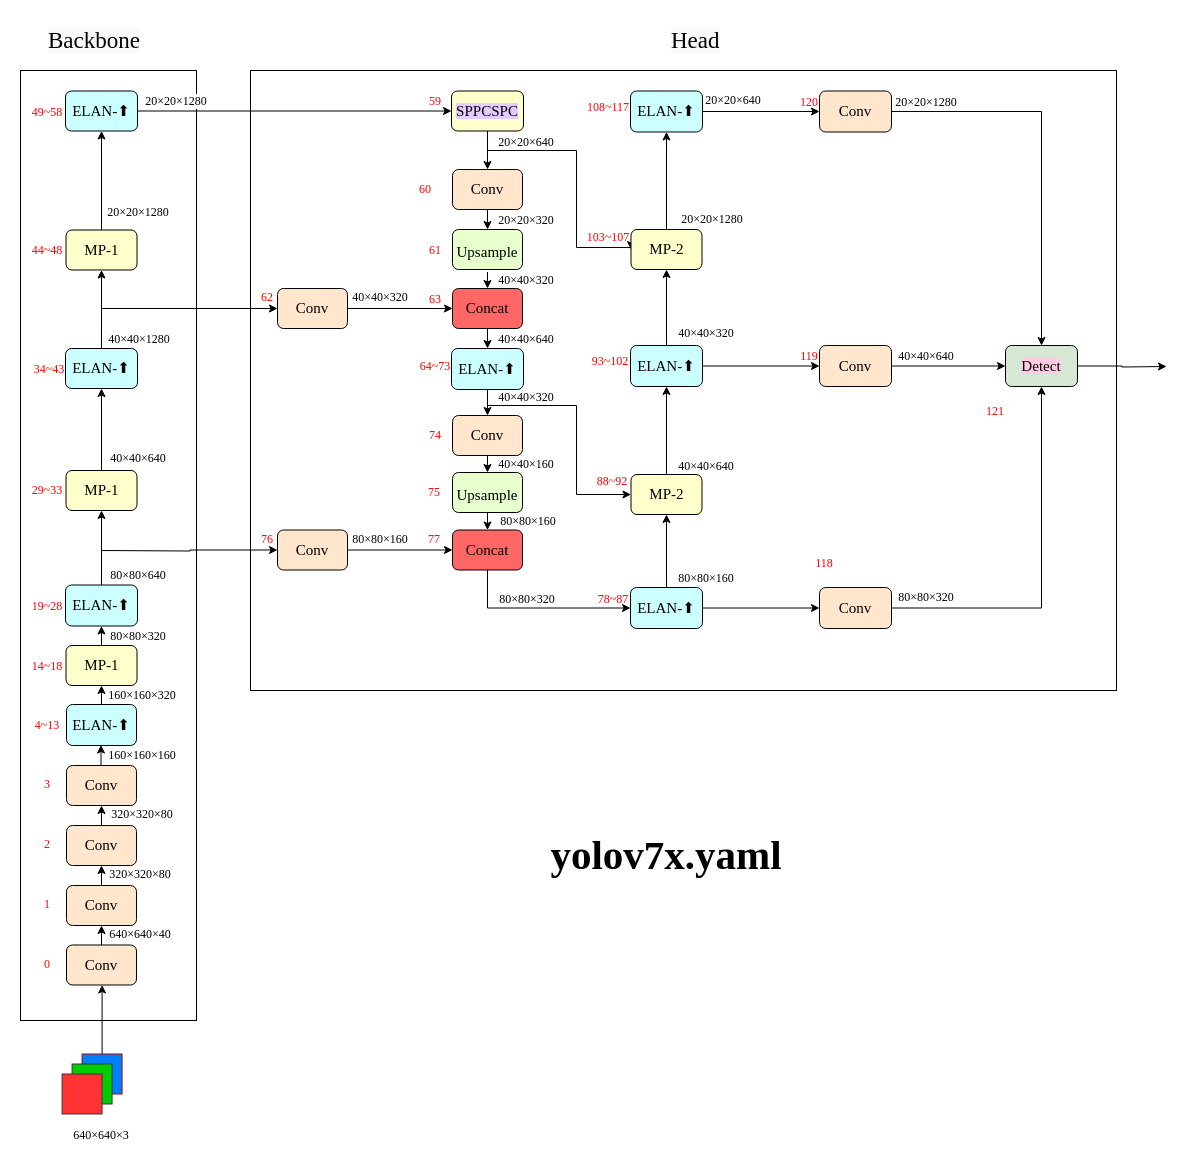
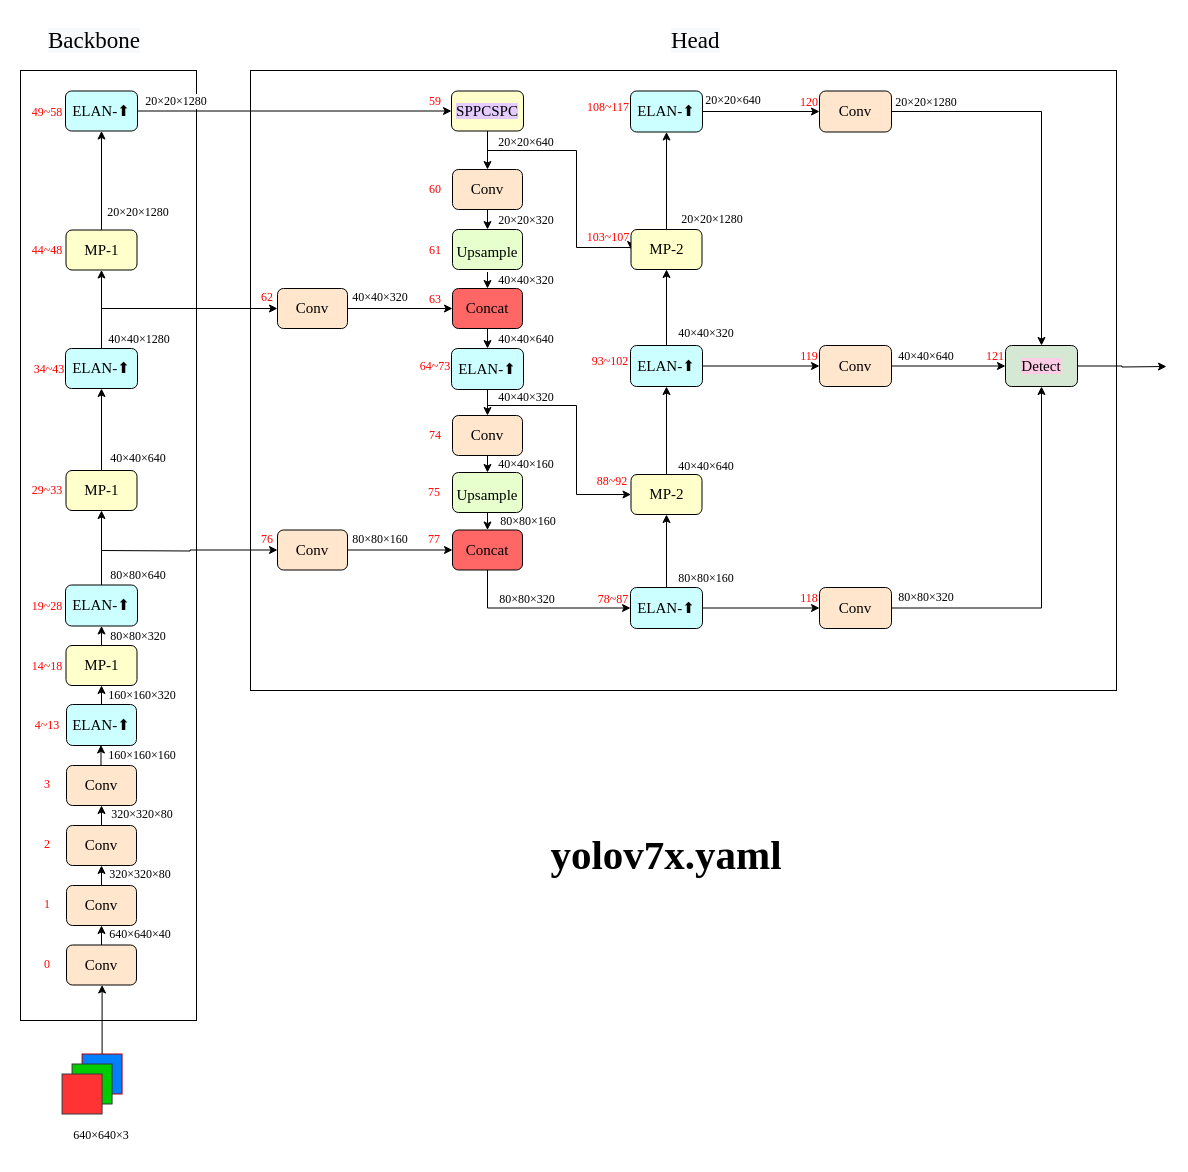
- <mxCell id="43" value="&lt;font color=&quot;#ff0000&quot;&gt;60&lt;/font&gt;" style="text;html=1;strokeColor=none;fillColor=none;align=center;verticalAlign=middle;whiteSpace=wrap;rounded=0;fontFamily=Times New Roman;" parent="1" vertex="1"><mxGeometry x="415" y="174" width="20" height="30" as="geometry" /></mxCell>
+ <mxCell id="43" value="&lt;font color=&quot;#ff0000&quot;&gt;60&lt;/font&gt;" style="text;html=1;strokeColor=none;fillColor=none;align=center;verticalAlign=middle;whiteSpace=wrap;rounded=0;fontFamily=Times New Roman;" parent="1" vertex="1"><mxGeometry x="425" y="174" width="20" height="30" as="geometry" /></mxCell>
- <mxCell id="136" value="&lt;font color=&quot;#ff0000&quot;&gt;121&lt;/font&gt;" style="text;html=1;strokeColor=none;fillColor=none;align=center;verticalAlign=middle;whiteSpace=wrap;rounded=0;fontFamily=Times New Roman;" parent="1" vertex="1"><mxGeometry x="985" y="396" width="20" height="30" as="geometry" /></mxCell>
+ <mxCell id="136" value="&lt;font color=&quot;#ff0000&quot;&gt;121&lt;/font&gt;" style="text;html=1;strokeColor=none;fillColor=none;align=center;verticalAlign=middle;whiteSpace=wrap;rounded=0;fontFamily=Times New Roman;" parent="1" vertex="1"><mxGeometry x="985" y="341" width="20" height="30" as="geometry" /></mxCell>
- <mxCell id="90" value="&lt;font color=&quot;#ff0000&quot;&gt;118&lt;/font&gt;" style="text;html=1;strokeColor=none;fillColor=none;align=center;verticalAlign=middle;whiteSpace=wrap;rounded=0;fontFamily=Times New Roman;" parent="1" vertex="1"><mxGeometry x="814" y="548" width="20" height="30" as="geometry" /></mxCell>
+ <mxCell id="90" value="&lt;font color=&quot;#ff0000&quot;&gt;118&lt;/font&gt;" style="text;html=1;strokeColor=none;fillColor=none;align=center;verticalAlign=middle;whiteSpace=wrap;rounded=0;fontFamily=Times New Roman;" parent="1" vertex="1"><mxGeometry x="799" y="583" width="20" height="30" as="geometry" /></mxCell>
